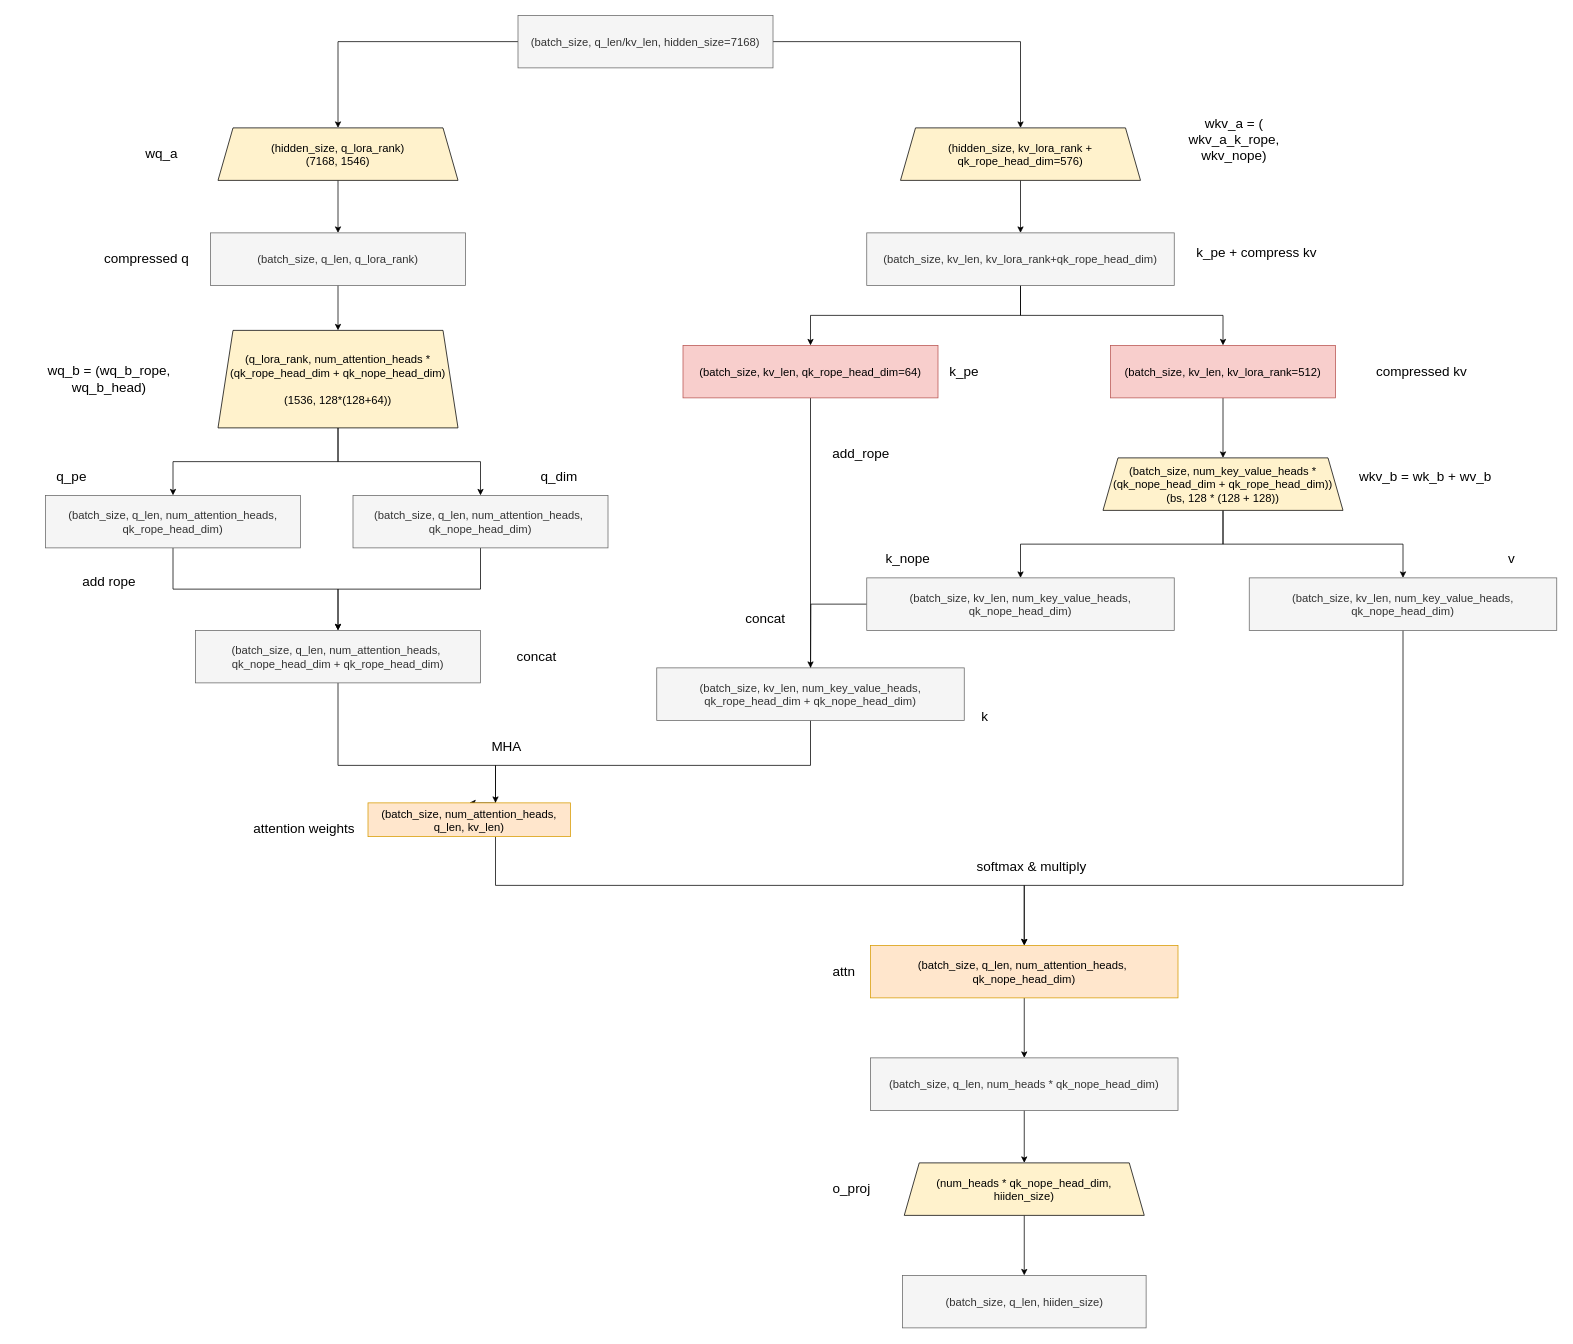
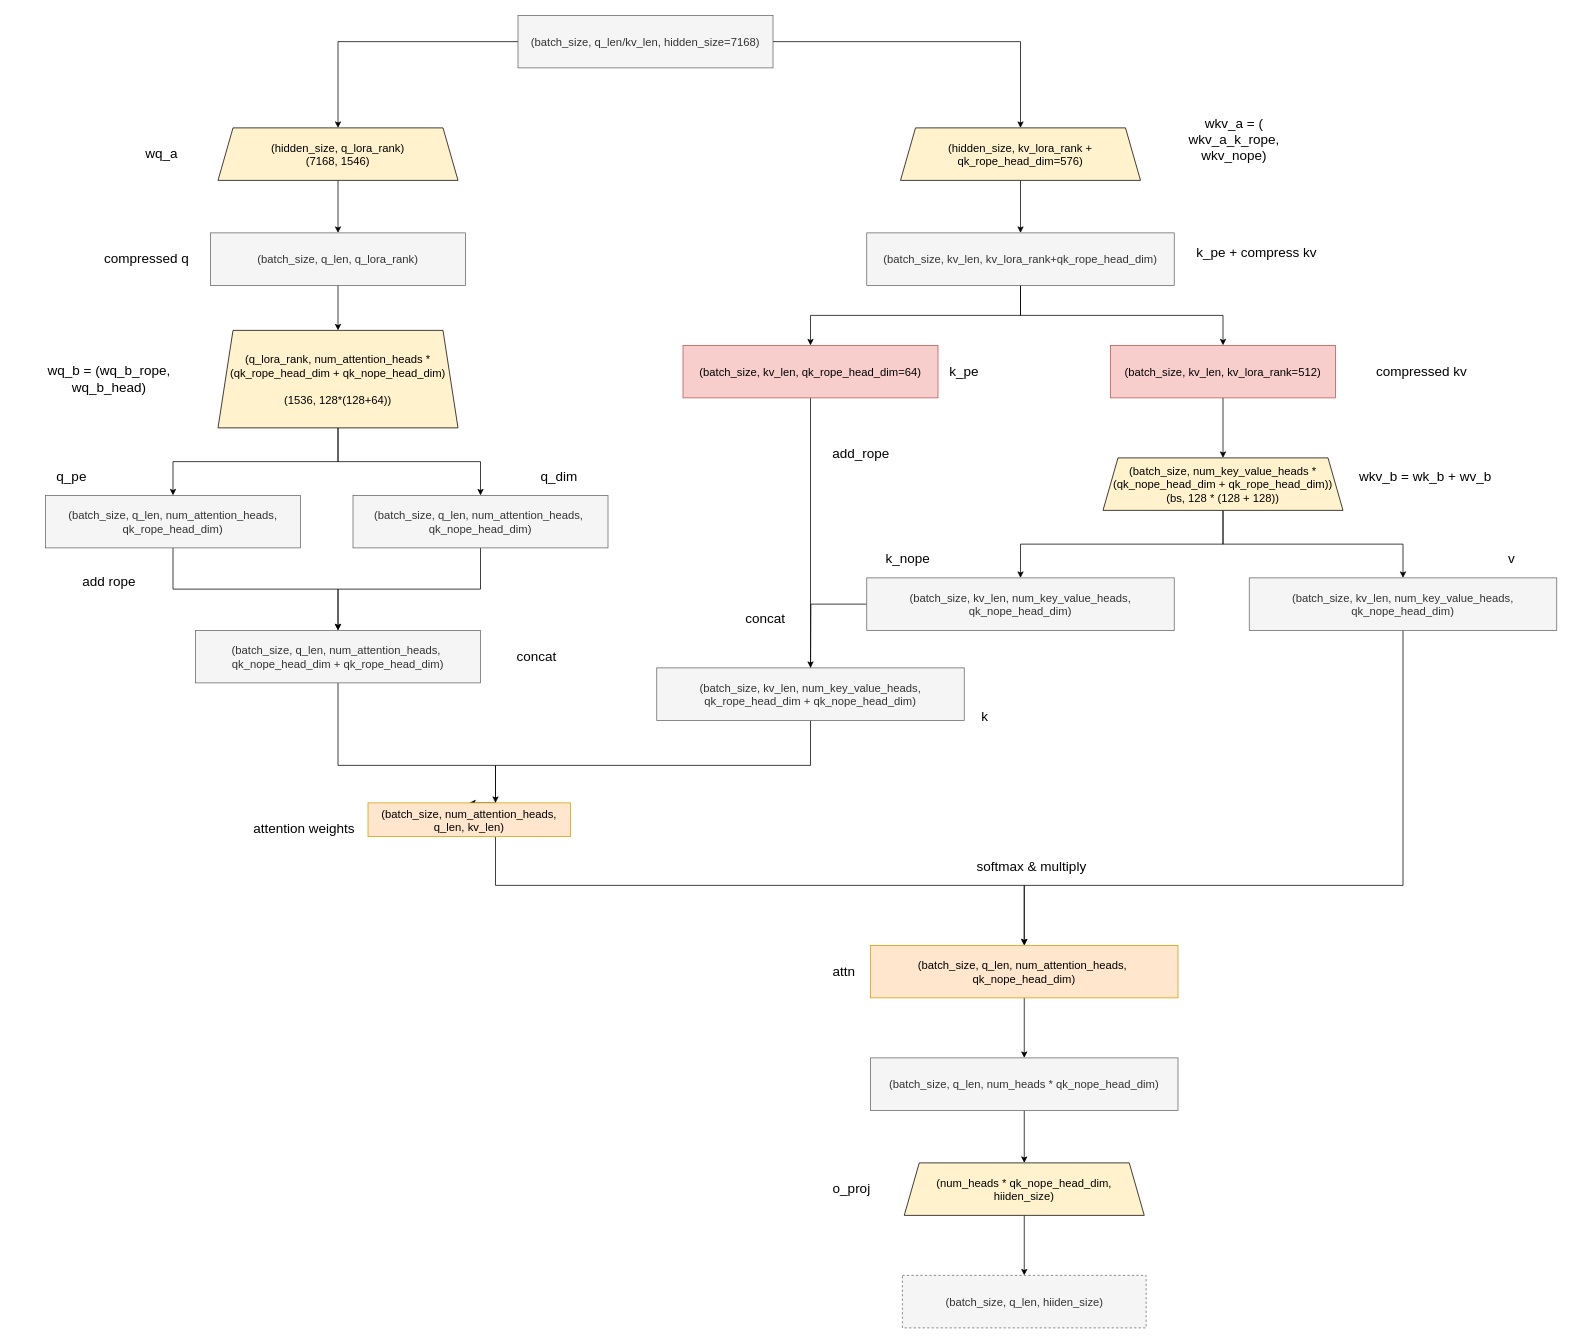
- <mxCell id="59" value="&lt;span style=&quot;font-size: 18px;&quot;&gt;MHA&lt;/span&gt;" style="text;html=1;align=center;verticalAlign=middle;whiteSpace=wrap;rounded=0;" vertex="1" parent="1"><mxGeometry x="600" y="970" width="150" height="49.87" as="geometry" /></mxCell>
- <mxCell id="64" value="(batch_size, q_len, hiiden_size)" style="rounded=0;whiteSpace=wrap;html=1;fillColor=#f5f5f5;strokeColor=#666666;fontSize=15;fontColor=#333333;" vertex="1" parent="1"><mxGeometry x="1202.5" y="1700" width="325" height="70" as="geometry" /></mxCell>
+ <mxCell id="64" value="(batch_size, q_len, hiiden_size)" style="rounded=0;whiteSpace=wrap;html=1;fillColor=#f5f5f5;strokeColor=#666666;fontSize=15;fontColor=#333333;dashed=1;" vertex="1" parent="1"><mxGeometry x="1202.5" y="1700" width="325" height="70" as="geometry" /></mxCell>
